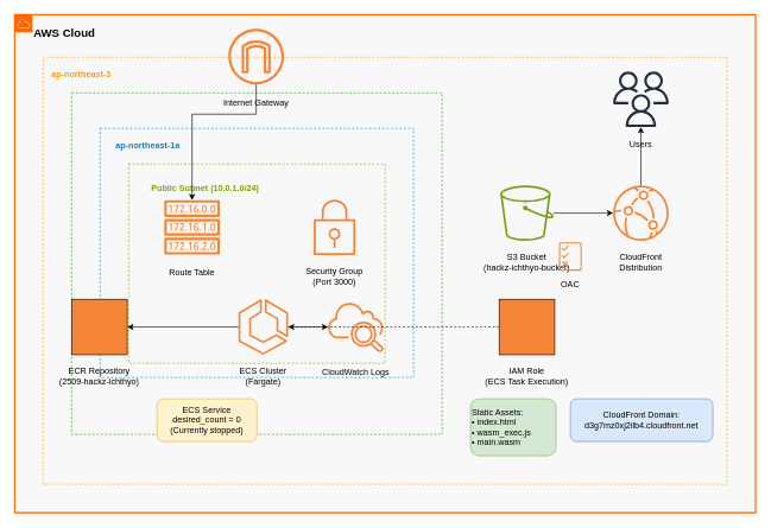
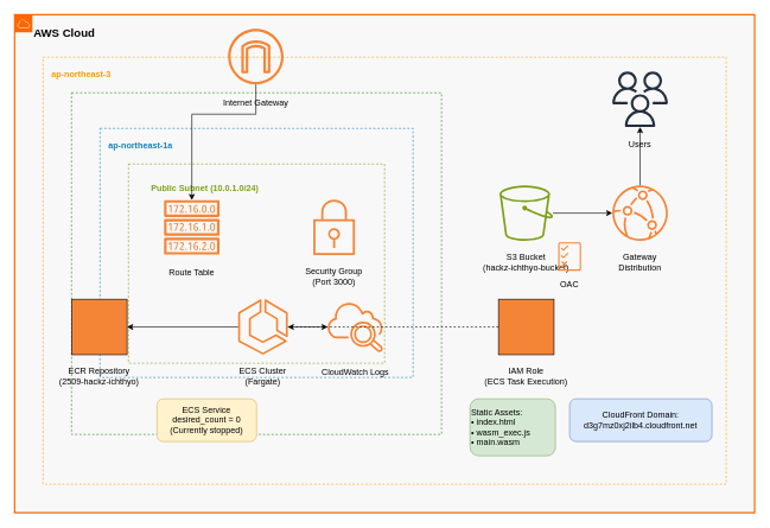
- <mxCell id="8" value="ap-northeast-1a" style="text;html=1;strokeColor=none;fillColor=none;align=left;verticalAlign=top;whiteSpace=wrap;rounded=0;fontColor=#147EBA;fontStyle=1;" vertex="1" parent="1"><mxGeometry x="160" y="190" width="120" height="20" as="geometry" /></mxCell>
+ <mxCell id="8" value="ap-northeast-1a" style="text;html=1;strokeColor=none;fillColor=none;align=left;verticalAlign=top;whiteSpace=wrap;rounded=0;fontColor=#147EBA;fontStyle=1;" vertex="1" parent="1"><mxGeometry x="150" y="190" width="120" height="20" as="geometry" /></mxCell>
- <mxCell id="26" value="CloudFront&#10;Distribution" style="text;html=1;strokeColor=none;fillColor=none;align=center;verticalAlign=middle;whiteSpace=wrap;rounded=0;" vertex="1" parent="1"><mxGeometry x="830" y="348" width="138" height="40" as="geometry" /></mxCell>
+ <mxCell id="26" value="Gateway&#10;Distribution" style="text;html=1;strokeColor=none;fillColor=none;align=center;verticalAlign=middle;whiteSpace=wrap;rounded=0;" vertex="1" parent="1"><mxGeometry x="830" y="348" width="138" height="40" as="geometry" /></mxCell>
